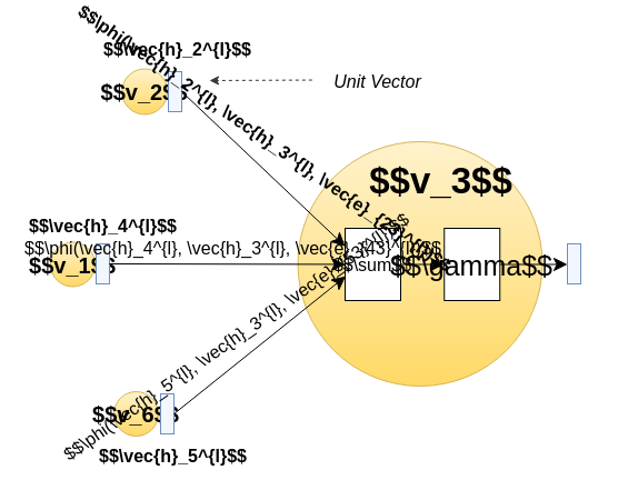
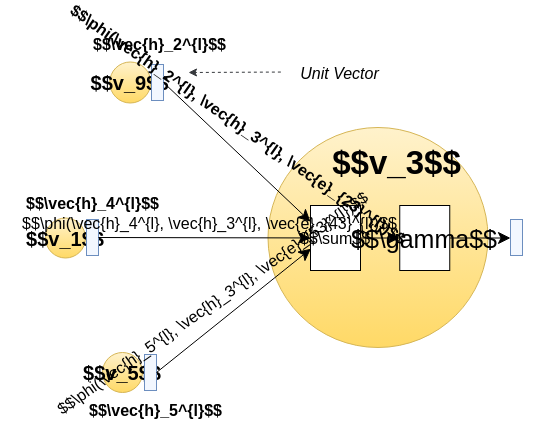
- <mxCell id="14" value="&lt;font style=&quot;font-size: 20px;&quot;&gt;$$v_2$$&lt;/font&gt;" style="ellipse;whiteSpace=wrap;html=1;aspect=fixed;gradientColor=#ffd966;fillColor=#fff2cc;strokeColor=#d6b656;fontSize=20;fontStyle=1" vertex="1" parent="13"><mxGeometry x="5" width="41" height="41" as="geometry" /></mxCell>
+ <mxCell id="14" value="&lt;font style=&quot;font-size: 20px;&quot;&gt;$$v_9$$&lt;/font&gt;" style="ellipse;whiteSpace=wrap;html=1;aspect=fixed;gradientColor=#ffd966;fillColor=#fff2cc;strokeColor=#d6b656;fontSize=20;fontStyle=1" vertex="1" parent="13"><mxGeometry x="5" width="41" height="41" as="geometry" /></mxCell>
- <mxCell id="5" value="&lt;font style=&quot;font-size: 20px&quot;&gt;&lt;b&gt;$$v_6$$&lt;/b&gt;&lt;/font&gt;" style="ellipse;whiteSpace=wrap;html=1;aspect=fixed;gradientColor=#ffd966;fillColor=#fff2cc;strokeColor=#d6b656;" vertex="1" parent="1"><mxGeometry x="102" y="338" width="40" height="40" as="geometry" /></mxCell>
+ <mxCell id="5" value="&lt;font style=&quot;font-size: 20px&quot;&gt;&lt;b&gt;$$v_5$$&lt;/b&gt;&lt;/font&gt;" style="ellipse;whiteSpace=wrap;html=1;aspect=fixed;gradientColor=#ffd966;fillColor=#fff2cc;strokeColor=#d6b656;" vertex="1" parent="1"><mxGeometry x="102" y="338" width="40" height="40" as="geometry" /></mxCell>
